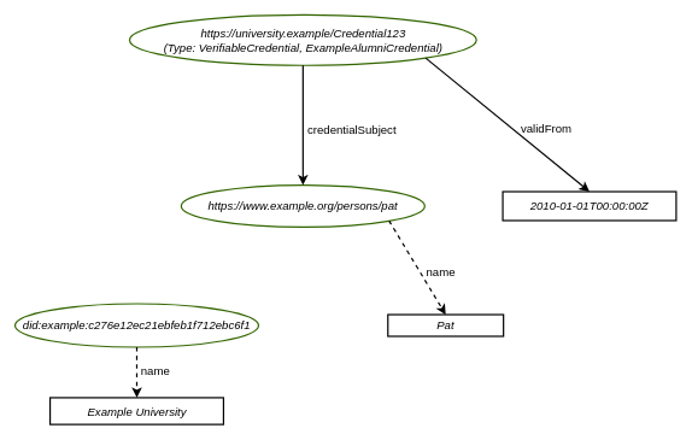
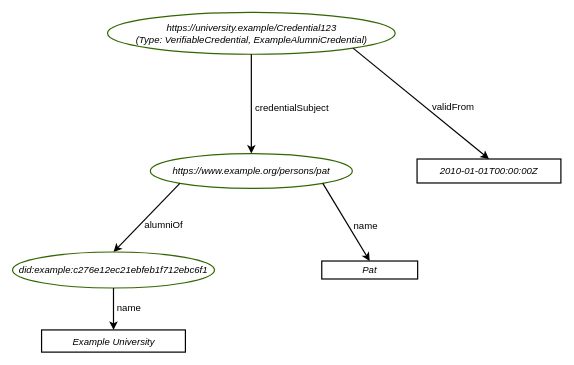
+ <mxCell id="11" value="" style="endArrow=classic;html=1;rounded=0;fontSize=12;startSize=8;endSize=8;curved=1;entryX=0.5;entryY=0;entryDx=0;entryDy=0;exitX=0;exitY=1;exitDx=0;exitDy=0;strokeWidth=2;fontStyle=2" parent="1" source="6" target="15" edge="1"><mxGeometry width="50" height="50" relative="1" as="geometry"><mxPoint x="510" y="490" as="sourcePoint" /><mxPoint x="657" y="380" as="targetPoint" /></mxGeometry></mxCell>
+ <mxCell id="12" value="alumniOf" style="edgeLabel;html=1;align=center;verticalAlign=middle;resizable=0;points=[];fontSize=16;labelBackgroundColor=none;" parent="11" vertex="1" connectable="0"><mxGeometry x="0.135" y="-2" relative="1" as="geometry"><mxPoint x="36" y="5" as="offset" /></mxGeometry></mxCell>
- <mxCell id="9" value="" style="endArrow=classic;html=1;rounded=0;fontSize=12;startSize=8;endSize=8;curved=1;entryX=0.5;entryY=0;entryDx=0;entryDy=0;exitX=1;exitY=1;exitDx=0;exitDy=0;strokeWidth=2;fontStyle=2;dashed=1;" parent="1" source="6" target="13" edge="1"><mxGeometry width="50" height="50" relative="1" as="geometry"><mxPoint x="370" y="410" as="sourcePoint" /><mxPoint x="803" y="410" as="targetPoint" /></mxGeometry></mxCell>
+ <mxCell id="9" value="" style="endArrow=classic;html=1;rounded=0;fontSize=12;startSize=8;endSize=8;curved=1;entryX=0.5;entryY=0;entryDx=0;entryDy=0;exitX=1;exitY=1;exitDx=0;exitDy=0;strokeWidth=2;fontStyle=2;" parent="1" source="6" target="13" edge="1"><mxGeometry width="50" height="50" relative="1" as="geometry"><mxPoint x="370" y="410" as="sourcePoint" /><mxPoint x="803" y="410" as="targetPoint" /></mxGeometry></mxCell>
- <mxCell id="16" value="" style="endArrow=classic;html=1;rounded=0;fontSize=12;startSize=8;endSize=8;curved=1;exitX=0.5;exitY=1;exitDx=0;exitDy=0;strokeWidth=2;fontStyle=2;entryX=0.5;entryY=0;entryDx=0;entryDy=0;dashed=1;" parent="1" source="15" target="14" edge="1"><mxGeometry width="50" height="50" relative="1" as="geometry"><mxPoint x="670" y="483" as="sourcePoint" /><mxPoint x="350" y="580" as="targetPoint" /></mxGeometry></mxCell>
+ <mxCell id="16" value="" style="endArrow=classic;html=1;rounded=0;fontSize=12;startSize=8;endSize=8;curved=1;exitX=0.5;exitY=1;exitDx=0;exitDy=0;strokeWidth=2;fontStyle=2;entryX=0.5;entryY=0;entryDx=0;entryDy=0;" parent="1" source="15" target="14" edge="1"><mxGeometry width="50" height="50" relative="1" as="geometry"><mxPoint x="670" y="483" as="sourcePoint" /><mxPoint x="350" y="580" as="targetPoint" /></mxGeometry></mxCell>
